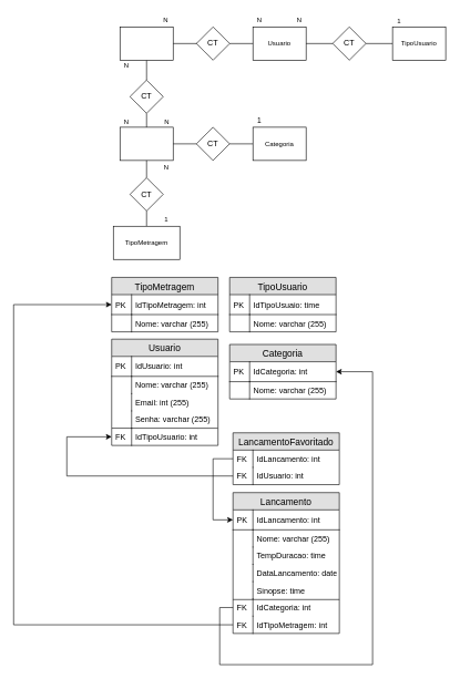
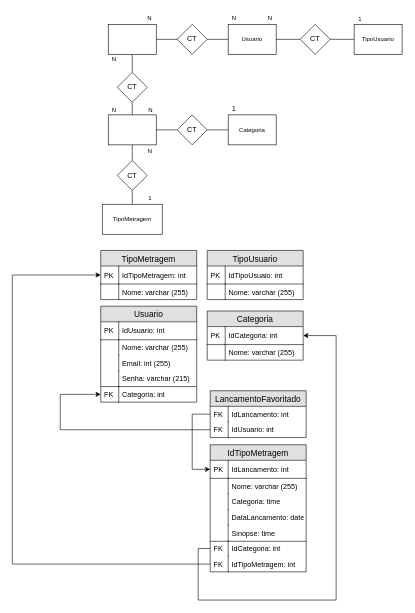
- <mxCell id="60" value="IdTipoUsuaio: time" style="shape=partialRectangle;top=0;left=0;right=0;bottom=1;align=left;verticalAlign=middle;fillColor=none;spacingLeft=34;spacingRight=4;overflow=hidden;rotatable=0;points=[[0,0.5],[1,0.5]];portConstraint=eastwest;dropTarget=0;fontStyle=0;fontSize=12;" parent="59" vertex="1"><mxGeometry y="26" width="160" height="30" as="geometry" /></mxCell>
+ <mxCell id="60" value="IdTipoUsuaio: int" style="shape=partialRectangle;top=0;left=0;right=0;bottom=1;align=left;verticalAlign=middle;fillColor=none;spacingLeft=34;spacingRight=4;overflow=hidden;rotatable=0;points=[[0,0.5],[1,0.5]];portConstraint=eastwest;dropTarget=0;fontStyle=0;fontSize=12;" parent="59" vertex="1"><mxGeometry y="26" width="160" height="30" as="geometry" /></mxCell>
- <mxCell id="49" value="Senha: varchar (255)" style="shape=partialRectangle;top=0;left=0;right=0;bottom=0;align=left;verticalAlign=top;fillColor=none;spacingLeft=34;spacingRight=4;overflow=hidden;rotatable=0;points=[[0,0.5],[1,0.5]];portConstraint=eastwest;dropTarget=0;fontSize=12;" parent="42" vertex="1"><mxGeometry y="108" width="160" height="26" as="geometry" /></mxCell>
+ <mxCell id="49" value="Senha: varchar (215)" style="shape=partialRectangle;top=0;left=0;right=0;bottom=0;align=left;verticalAlign=top;fillColor=none;spacingLeft=34;spacingRight=4;overflow=hidden;rotatable=0;points=[[0,0.5],[1,0.5]];portConstraint=eastwest;dropTarget=0;fontSize=12;" parent="42" vertex="1"><mxGeometry y="108" width="160" height="26" as="geometry" /></mxCell>
- <mxCell id="51" value="IdTipoUsuario: int" style="shape=partialRectangle;top=0;left=0;right=0;bottom=0;align=left;verticalAlign=top;fillColor=none;spacingLeft=34;spacingRight=4;overflow=hidden;rotatable=0;points=[[0,0.5],[1,0.5]];portConstraint=eastwest;dropTarget=0;fontSize=12;" parent="42" vertex="1"><mxGeometry y="134" width="160" height="26" as="geometry" /></mxCell>
+ <mxCell id="51" value="Categoria: int" style="shape=partialRectangle;top=0;left=0;right=0;bottom=0;align=left;verticalAlign=top;fillColor=none;spacingLeft=34;spacingRight=4;overflow=hidden;rotatable=0;points=[[0,0.5],[1,0.5]];portConstraint=eastwest;dropTarget=0;fontSize=12;" parent="42" vertex="1"><mxGeometry y="134" width="160" height="26" as="geometry" /></mxCell>
- <mxCell id="69" value="Lancamento" style="swimlane;fontStyle=0;childLayout=stackLayout;horizontal=1;startSize=26;fillColor=#e0e0e0;horizontalStack=0;resizeParent=1;resizeParentMax=0;resizeLast=0;collapsible=1;marginBottom=0;swimlaneFillColor=#ffffff;align=center;fontSize=14;" parent="1" vertex="1"><mxGeometry x="350" y="741" width="160" height="212" as="geometry" /></mxCell>
+ <mxCell id="69" value="IdTipoMetragem" style="swimlane;fontStyle=0;childLayout=stackLayout;horizontal=1;startSize=26;fillColor=#e0e0e0;horizontalStack=0;resizeParent=1;resizeParentMax=0;resizeLast=0;collapsible=1;marginBottom=0;swimlaneFillColor=#ffffff;align=center;fontSize=14;" parent="1" vertex="1"><mxGeometry x="350" y="741" width="160" height="212" as="geometry" /></mxCell>
- <mxCell id="74" value="TempDuracao: time" style="shape=partialRectangle;top=0;left=0;right=0;bottom=0;align=left;verticalAlign=top;fillColor=none;spacingLeft=34;spacingRight=4;overflow=hidden;rotatable=0;points=[[0,0.5],[1,0.5]];portConstraint=eastwest;dropTarget=0;fontSize=12;" parent="69" vertex="1"><mxGeometry y="82" width="160" height="26" as="geometry" /></mxCell>
+ <mxCell id="74" value="Categoria: time" style="shape=partialRectangle;top=0;left=0;right=0;bottom=0;align=left;verticalAlign=top;fillColor=none;spacingLeft=34;spacingRight=4;overflow=hidden;rotatable=0;points=[[0,0.5],[1,0.5]];portConstraint=eastwest;dropTarget=0;fontSize=12;" parent="69" vertex="1"><mxGeometry y="82" width="160" height="26" as="geometry" /></mxCell>
